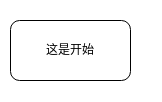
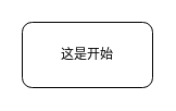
- <mxCell id="2" value="这是开始" style="rounded=1;whiteSpace=wrap;html=1;" vertex="1" parent="1"><mxGeometry x="10" y="20" width="120" height="60" as="geometry" /></mxCell>
+ <mxCell id="2" value="这是开始" style="rounded=1;whiteSpace=wrap;html=1;" vertex="1" parent="1"><mxGeometry x="20" y="20" width="120" height="60" as="geometry" /></mxCell>
